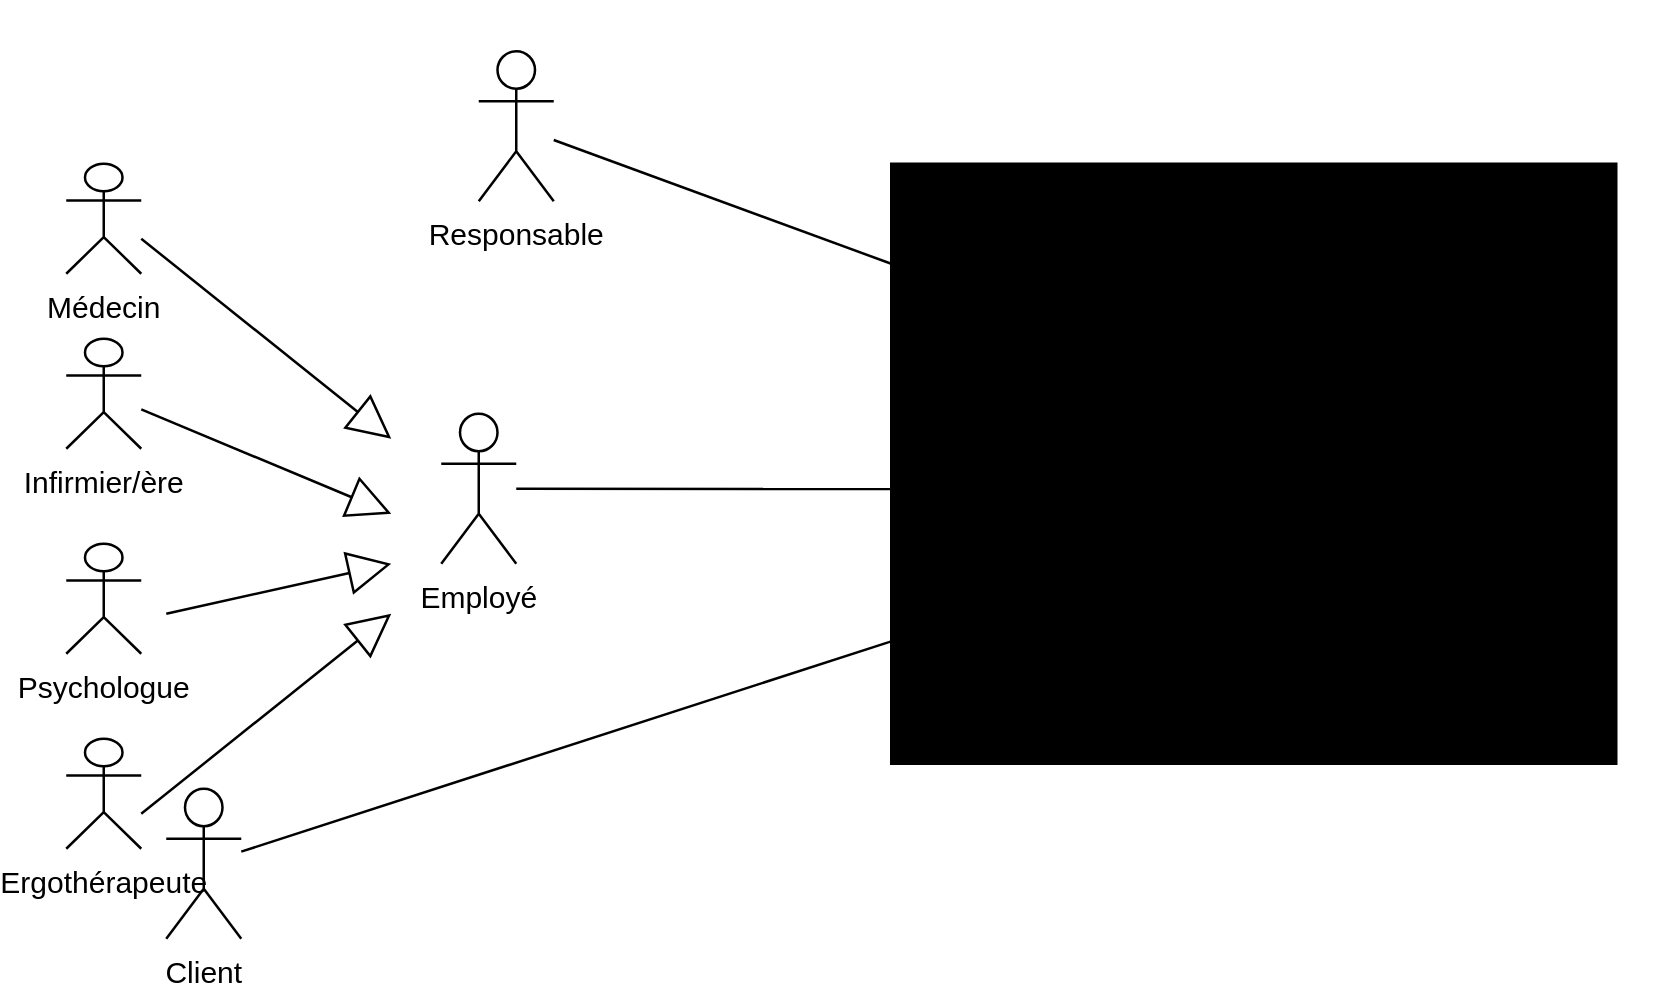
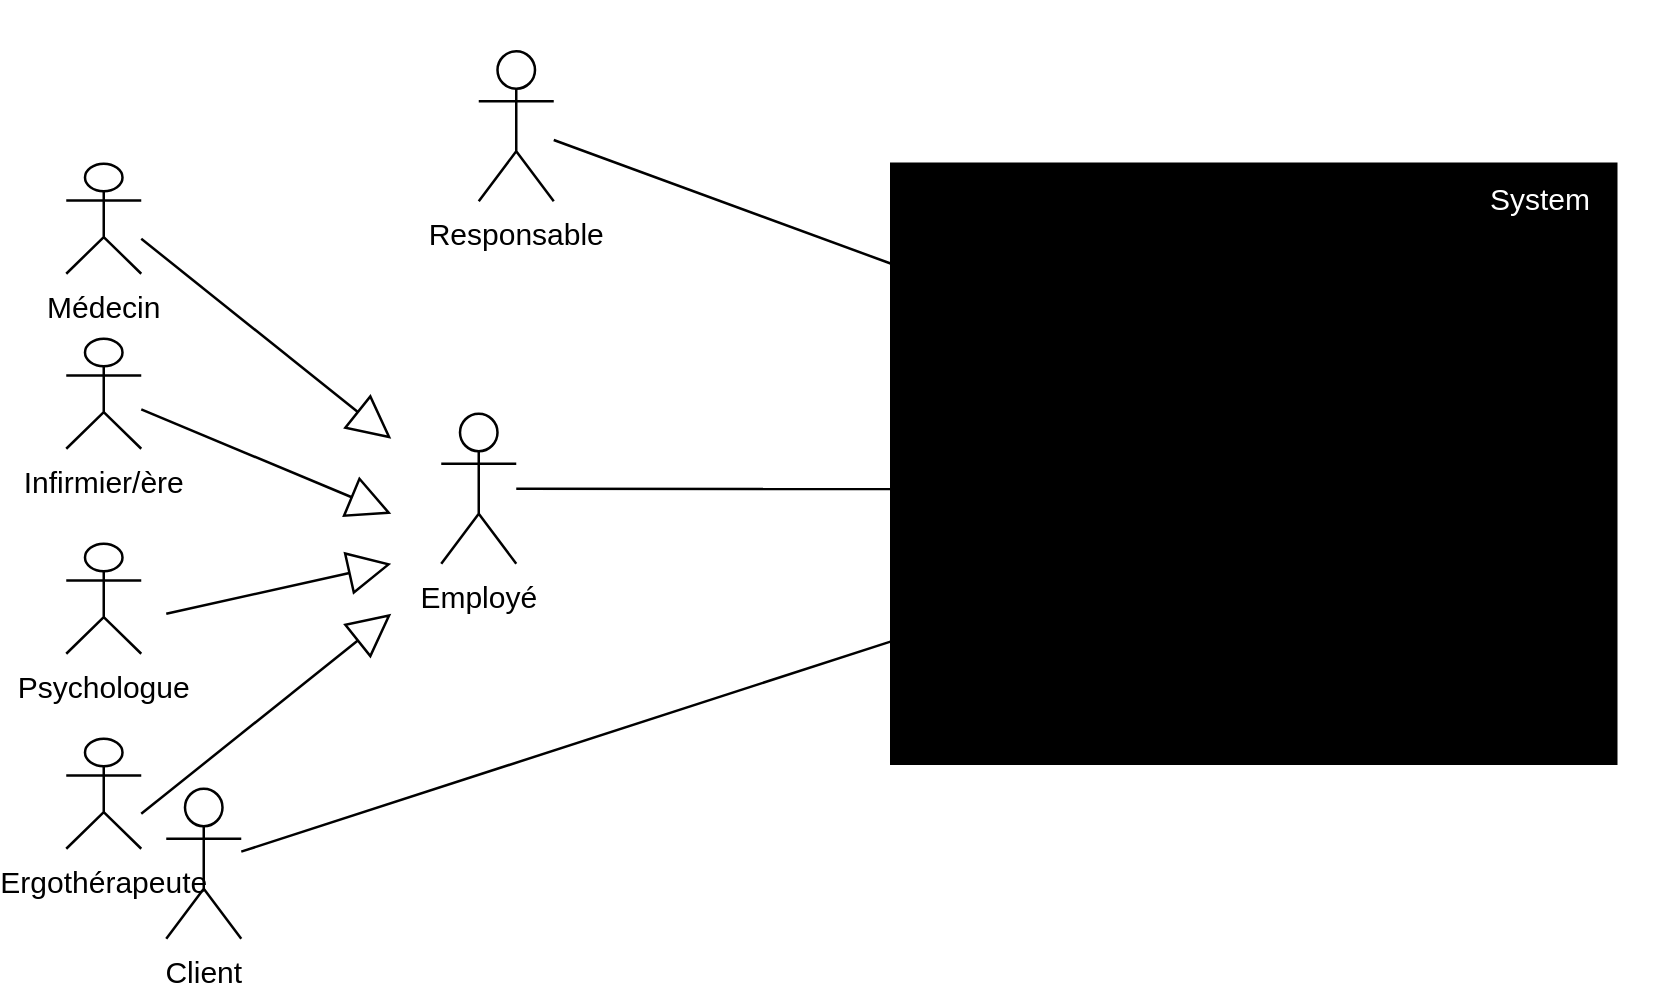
+ <mxCell id="5" value="System" style="text;html=1;strokeColor=none;fillColor=#000000;align=center;verticalAlign=middle;whiteSpace=wrap;rounded=0;labelBackgroundColor=#000000;labelBorderColor=none;fontColor=#FFFFFF;" parent="1" vertex="1"><mxGeometry x="580" y="65" width="60" height="30" as="geometry" /></mxCell>
